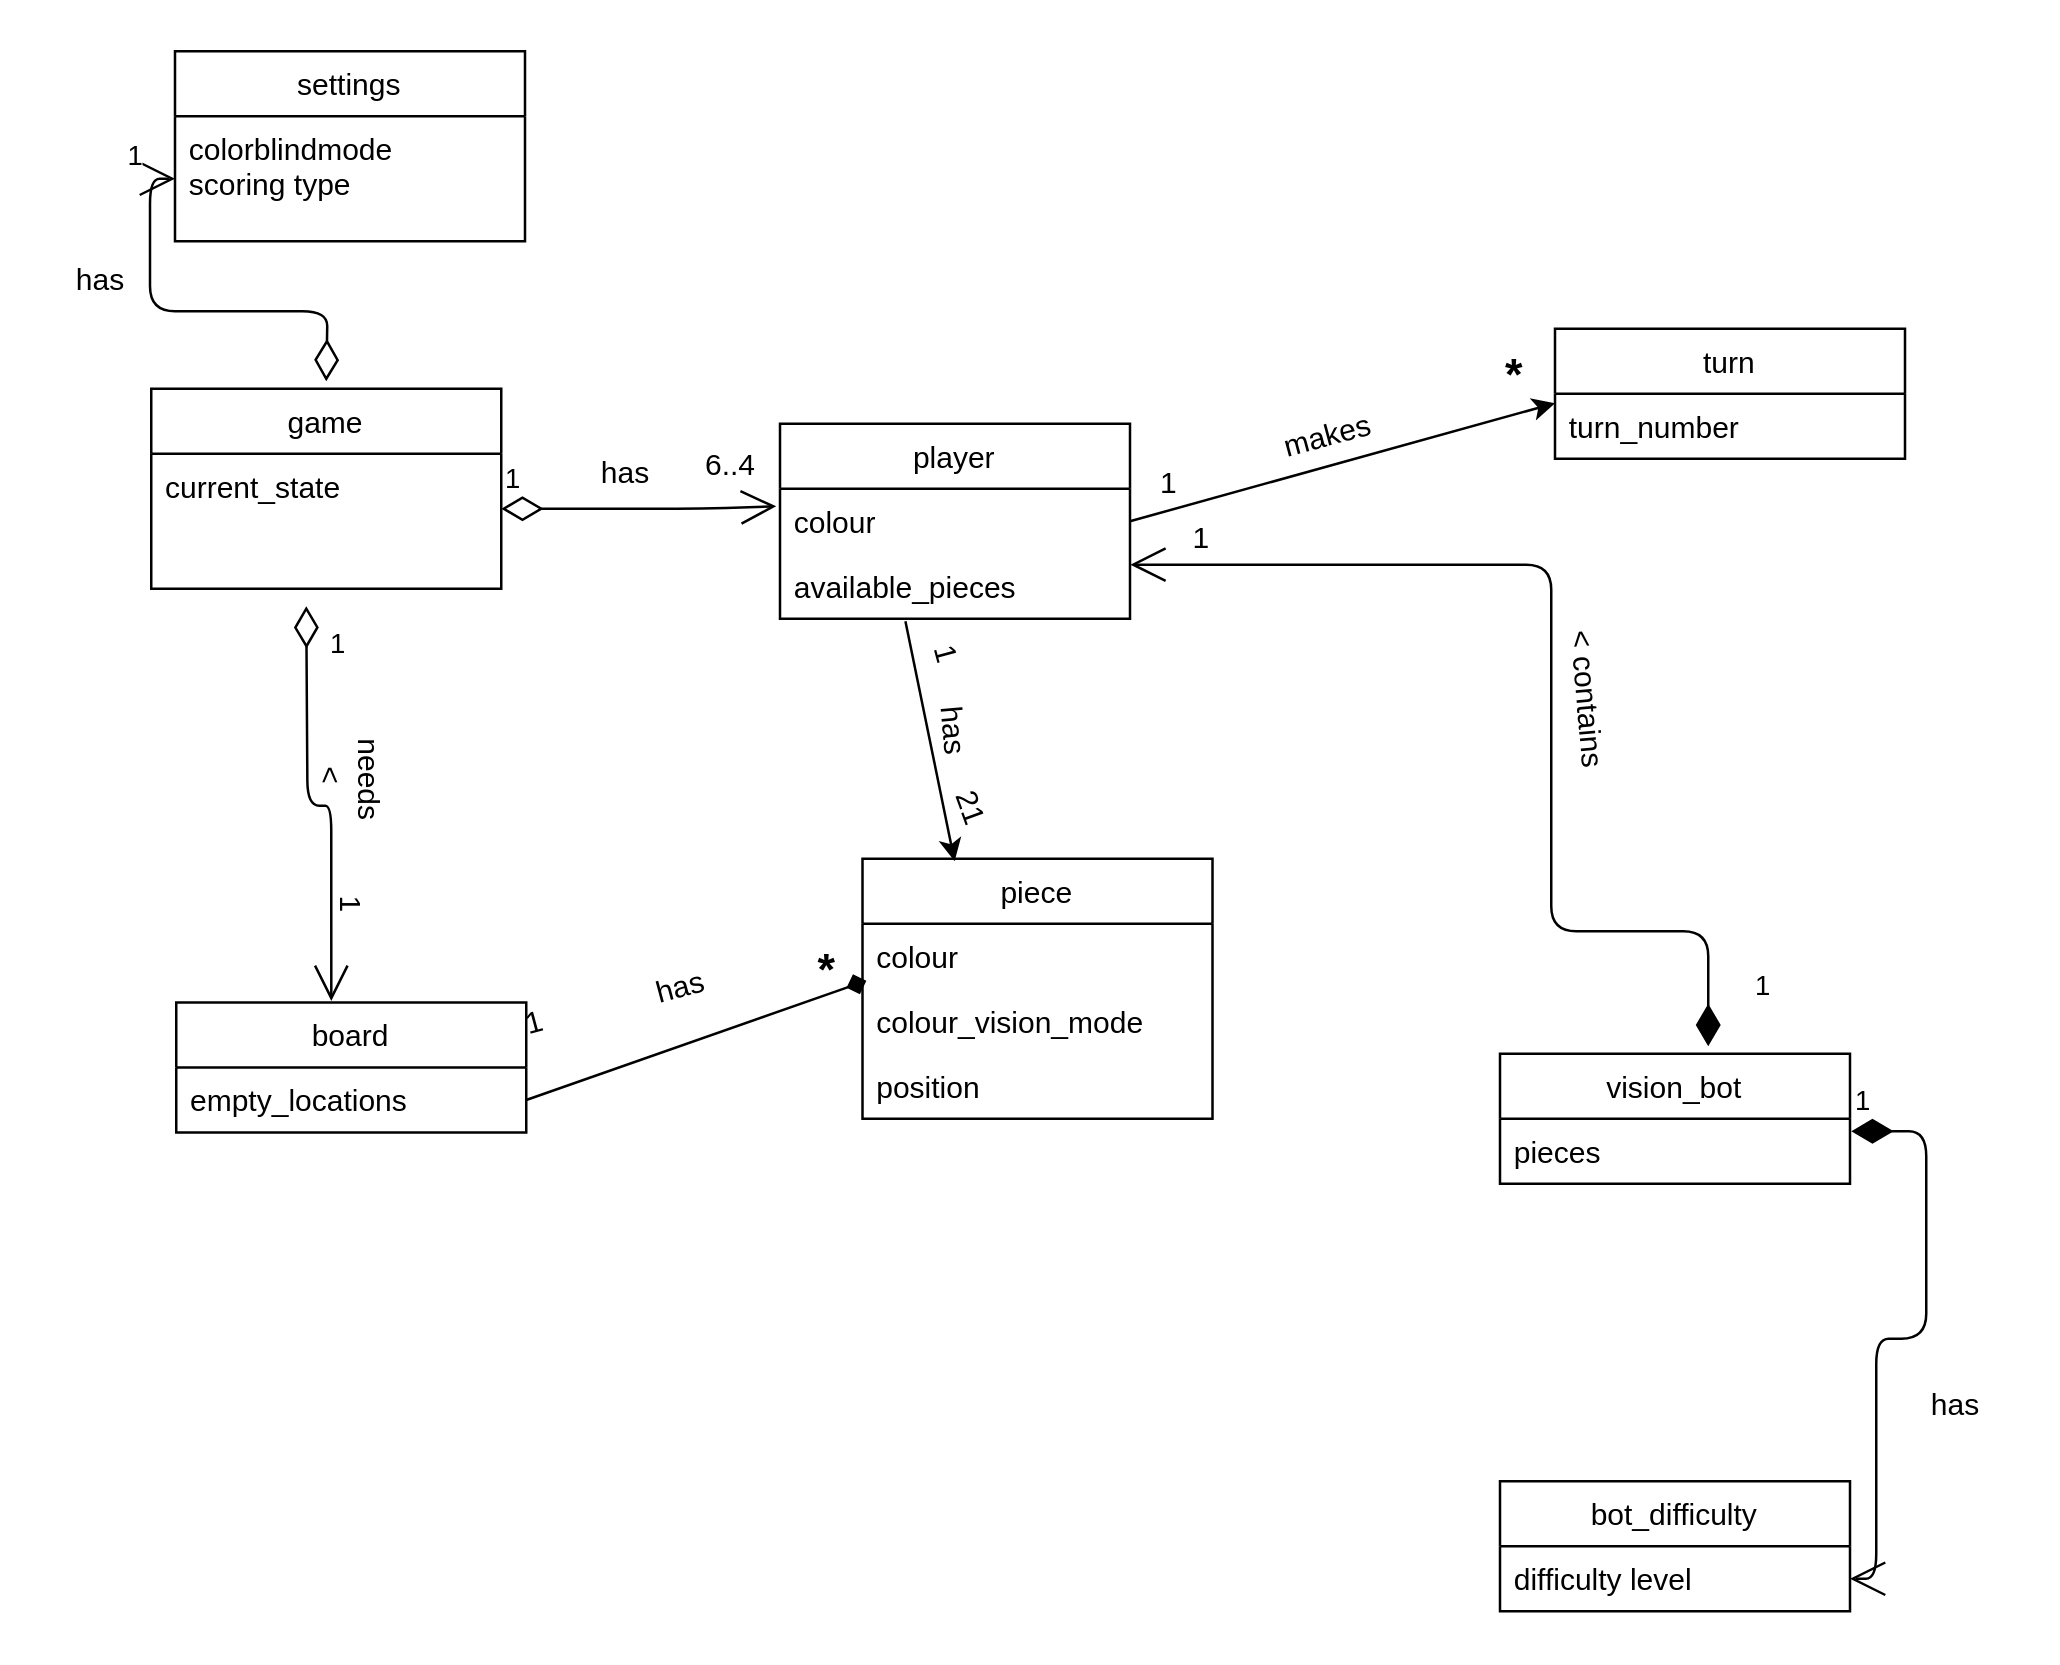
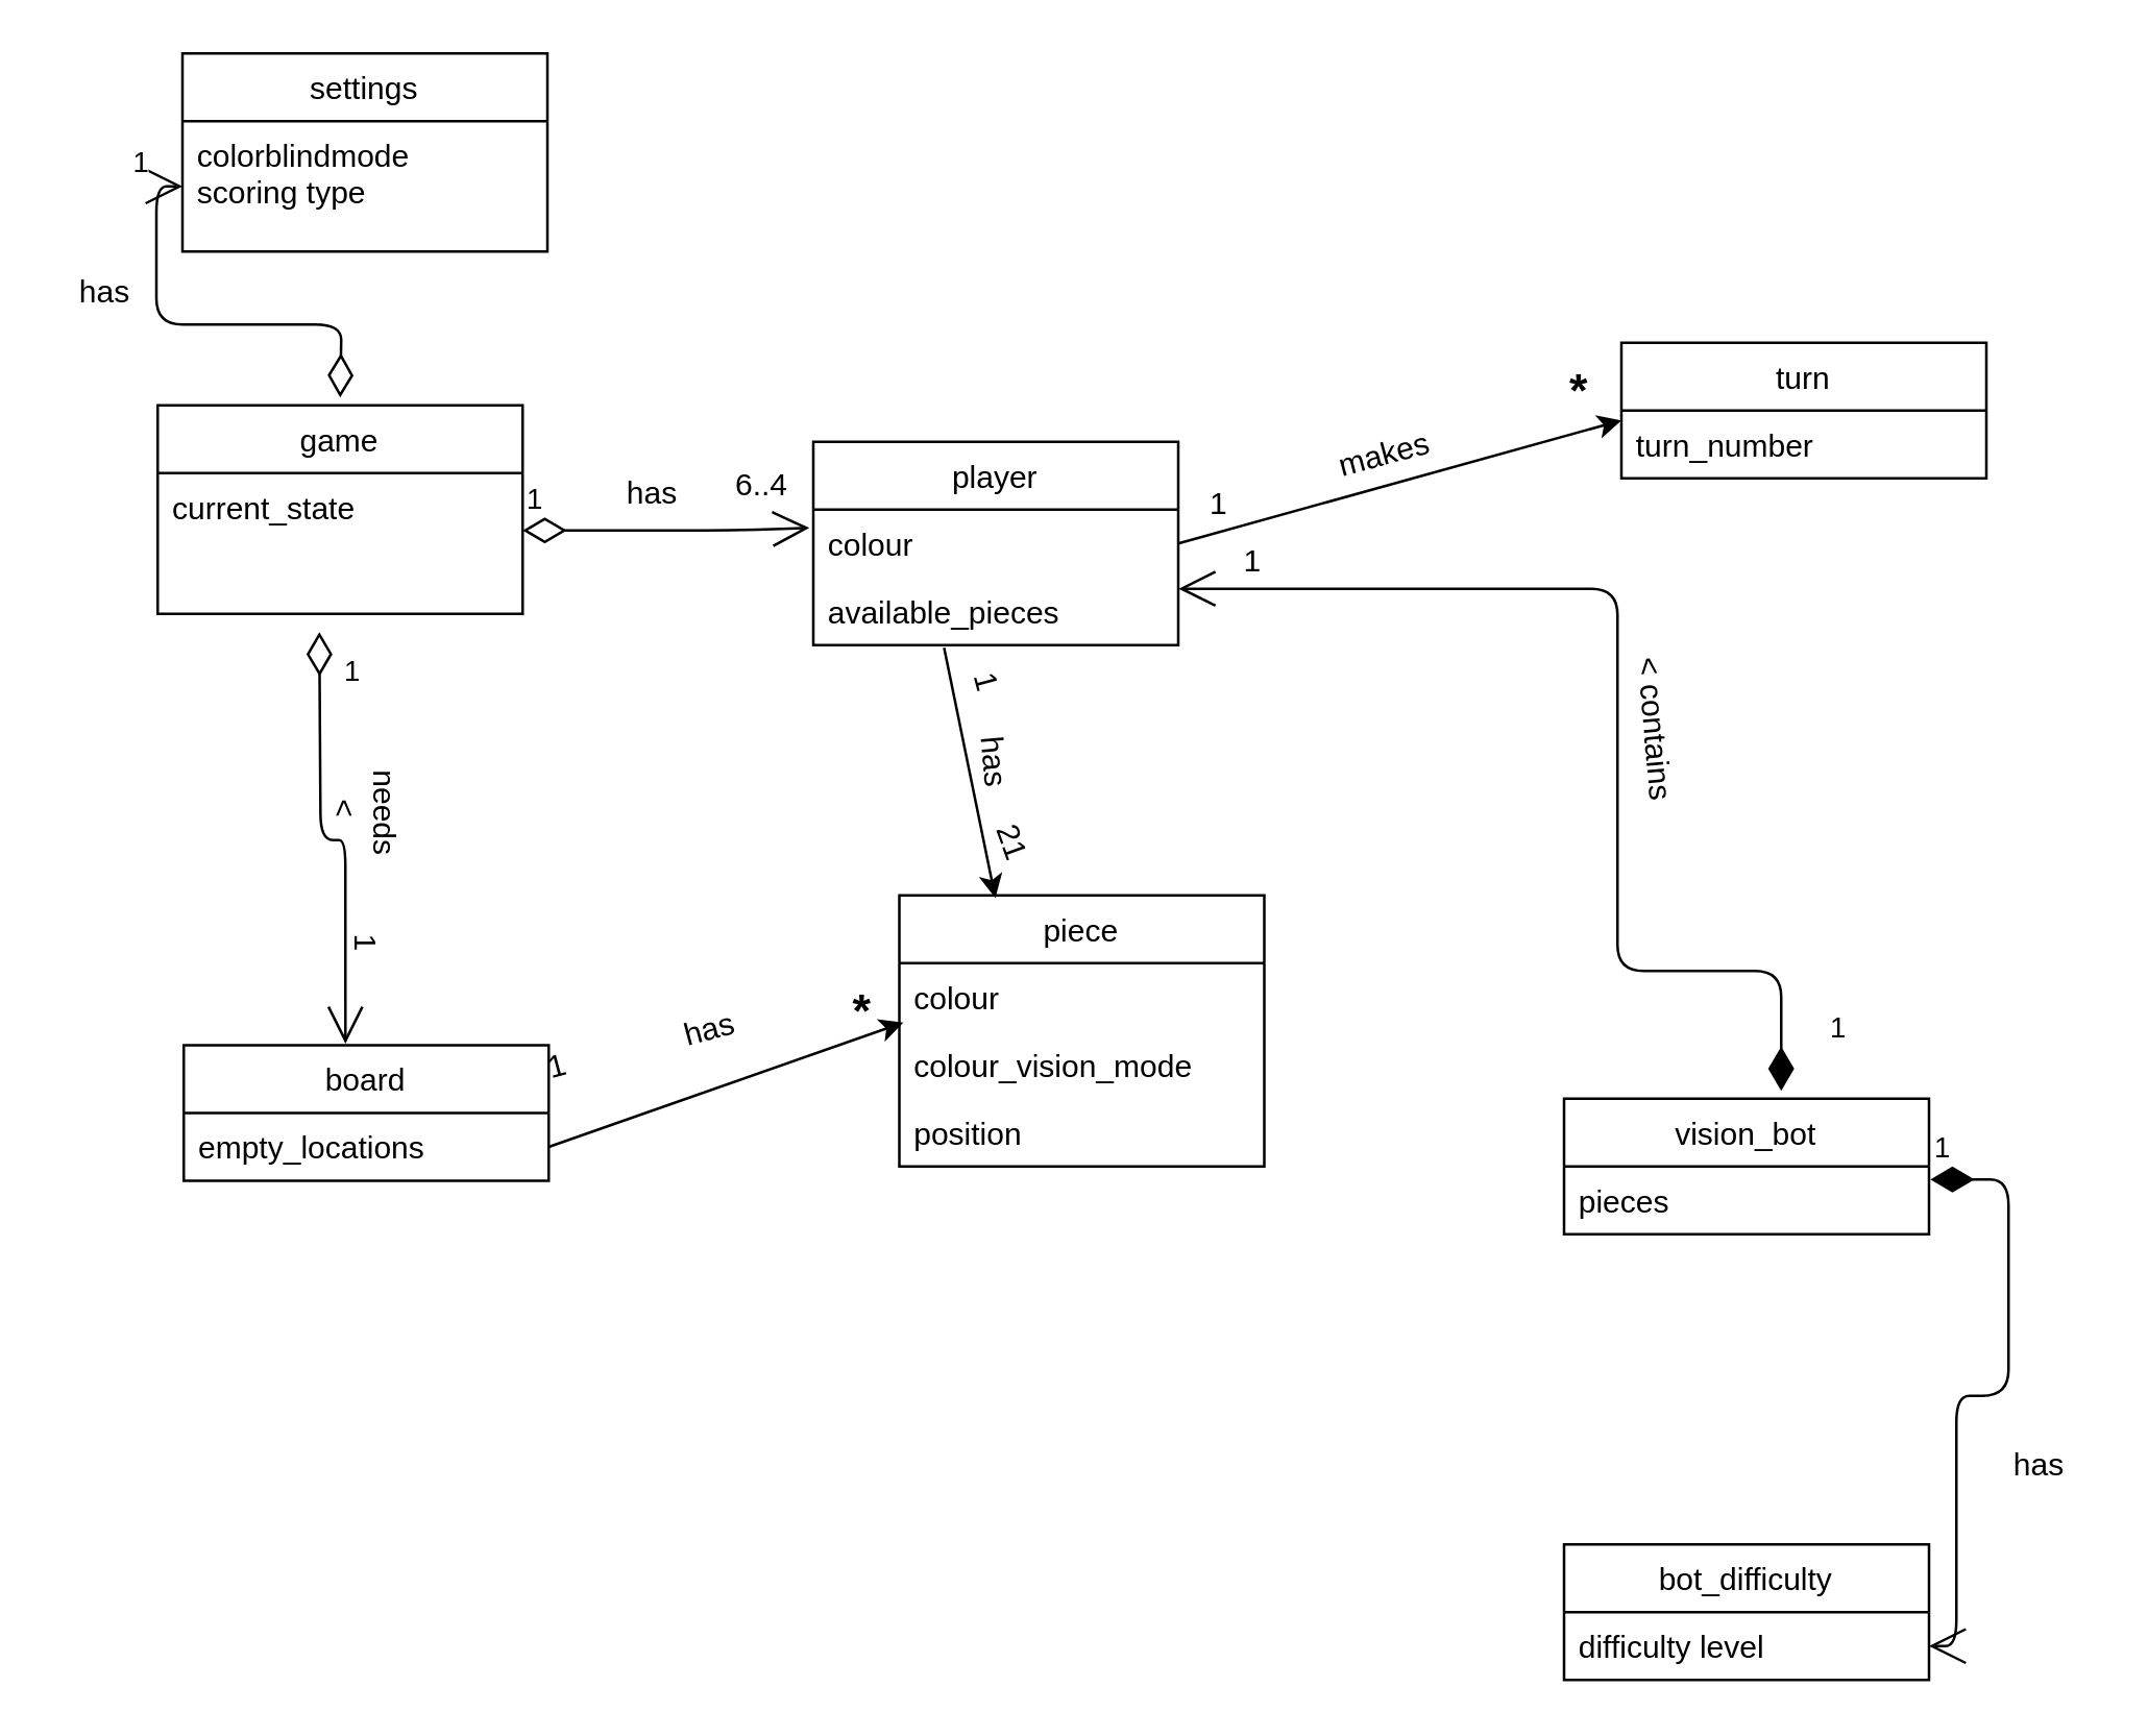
- <mxCell id="22" value="" style="endArrow=diamond;html=1;entryX=0.011;entryY=-0.123;entryDx=0;entryDy=0;entryPerimeter=0;exitX=1;exitY=0.5;exitDx=0;exitDy=0;" parent="1" source="20" target="13" edge="1"><mxGeometry width="50" height="50" relative="1" as="geometry"><mxPoint x="260" y="404" as="sourcePoint" /><mxPoint x="491.5" y="376" as="targetPoint" /></mxGeometry></mxCell>
+ <mxCell id="22" value="" style="endArrow=classic;html=1;entryX=0.011;entryY=-0.123;entryDx=0;entryDy=0;entryPerimeter=0;exitX=1;exitY=0.5;exitDx=0;exitDy=0;" parent="1" source="20" target="13" edge="1"><mxGeometry width="50" height="50" relative="1" as="geometry"><mxPoint x="260" y="404" as="sourcePoint" /><mxPoint x="491.5" y="376" as="targetPoint" /></mxGeometry></mxCell>
